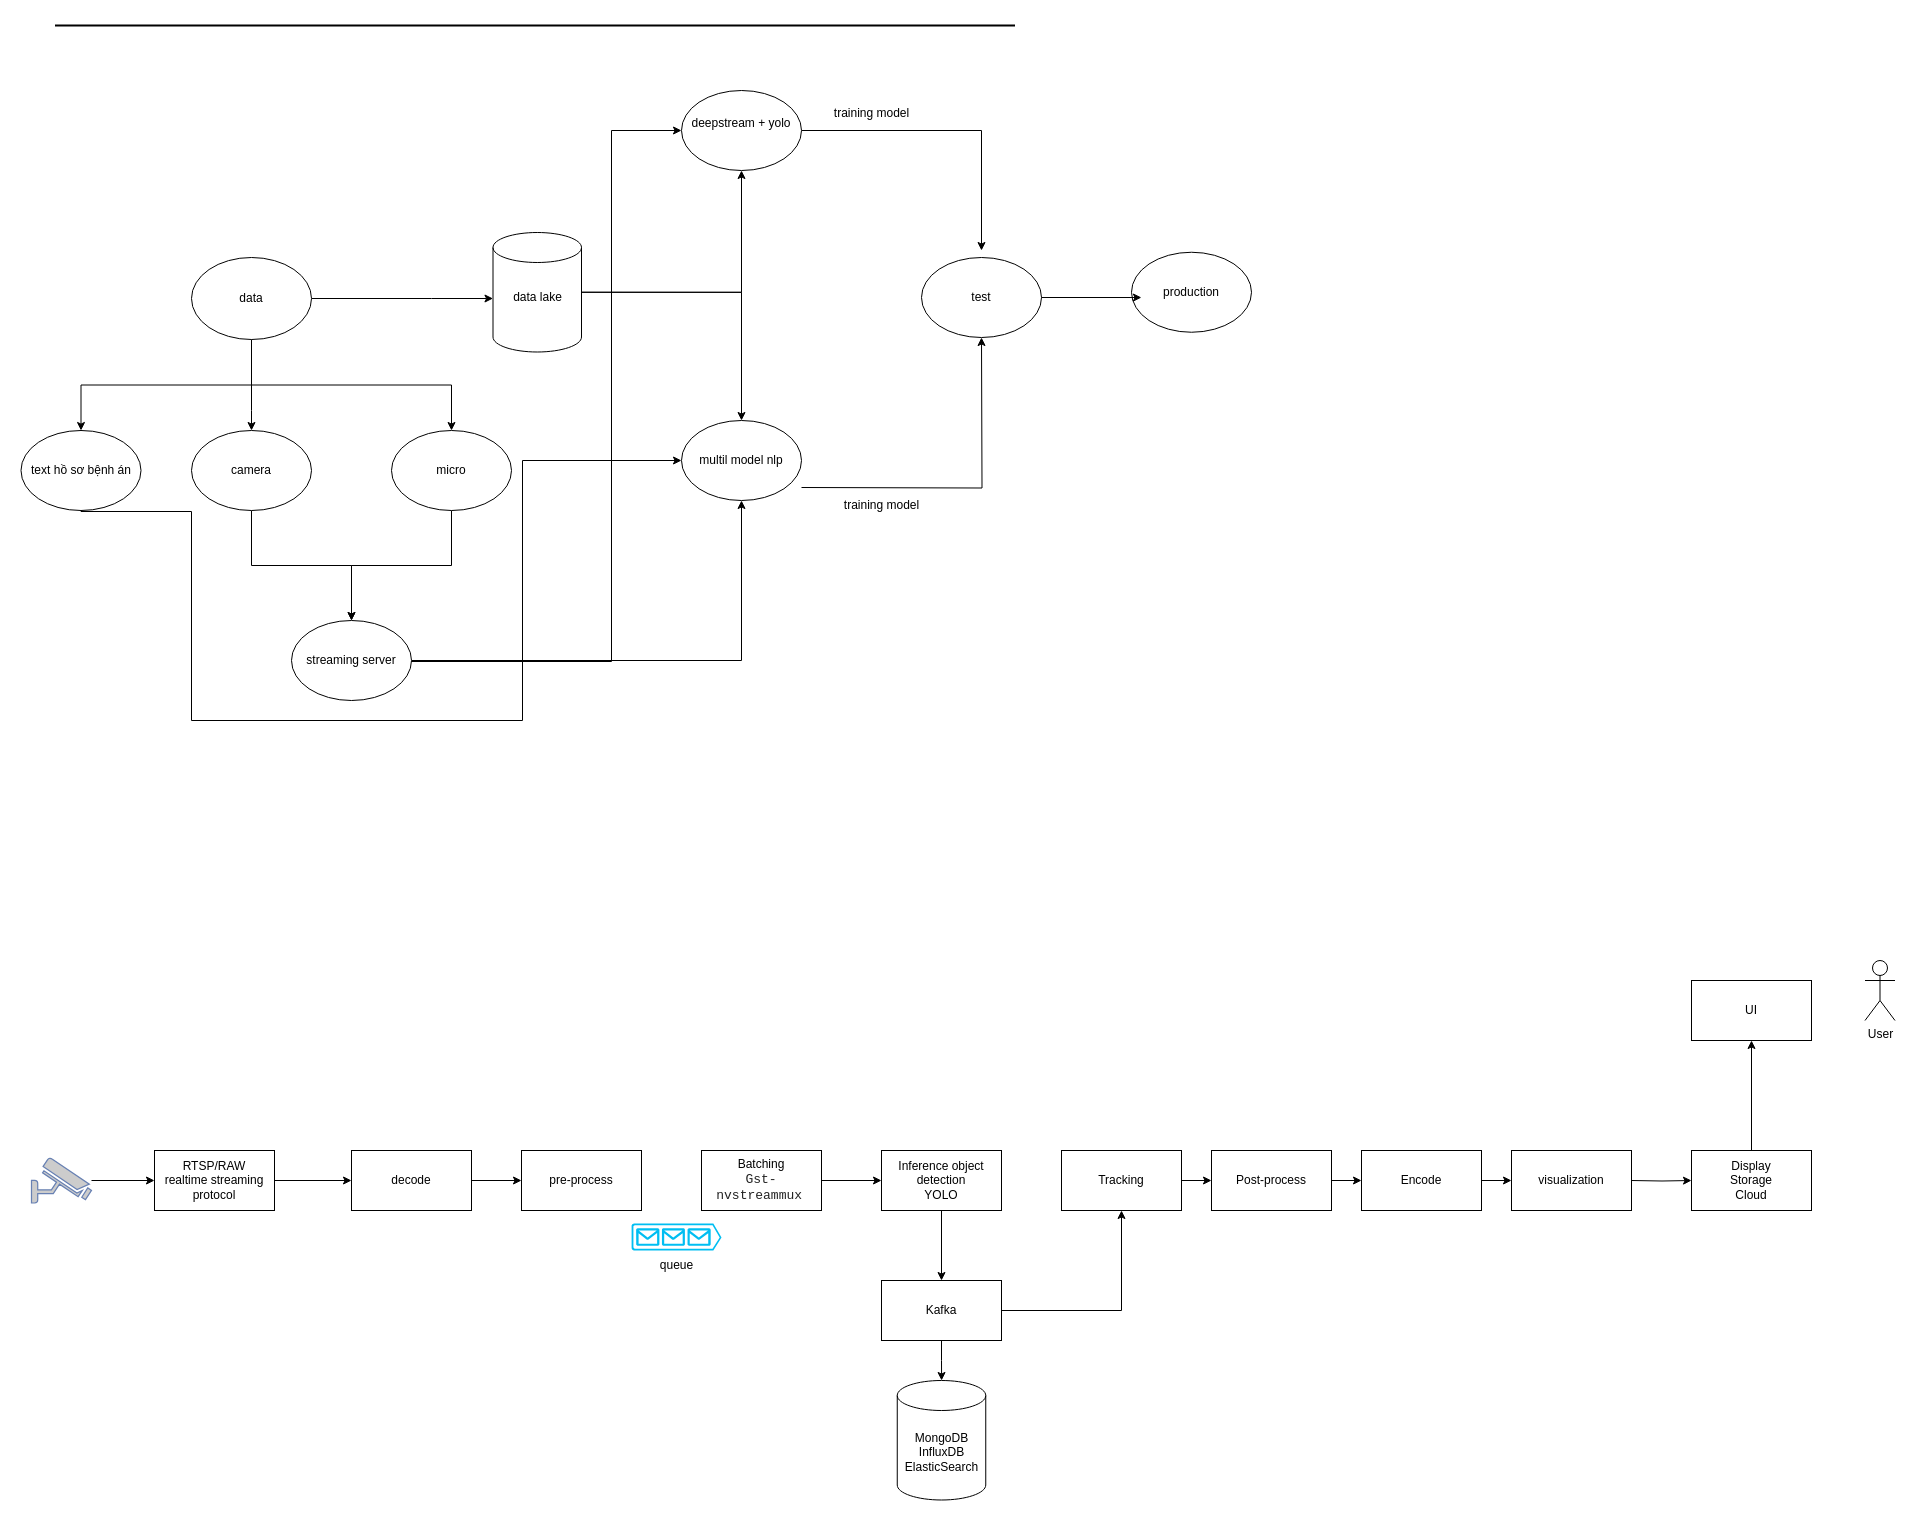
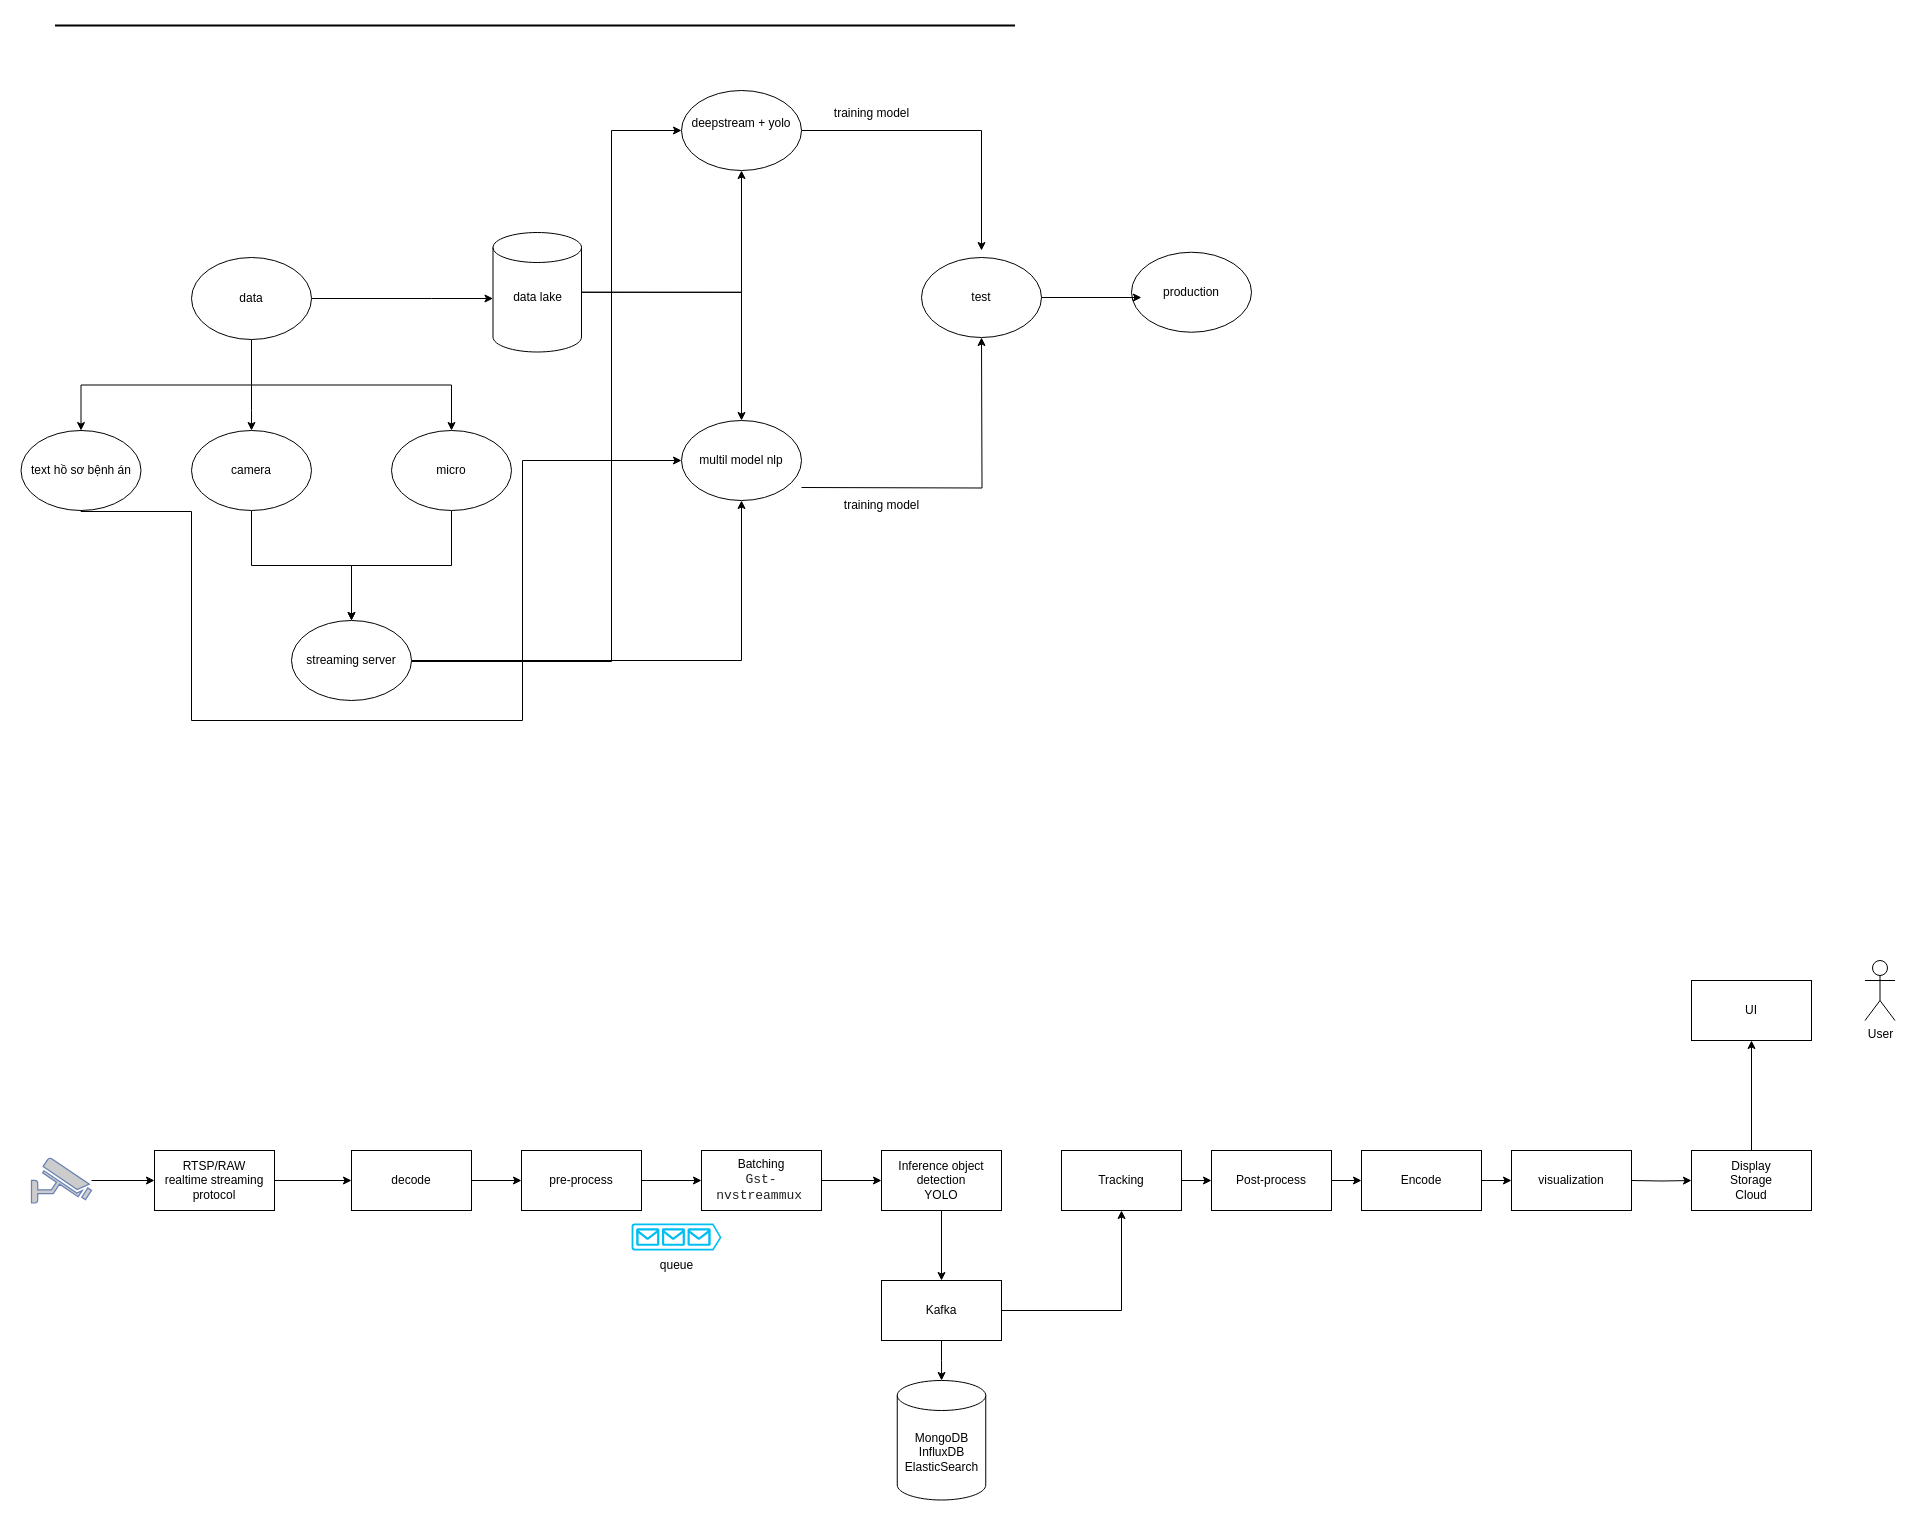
+ <mxCell id="35" value="" style="edgeStyle=orthogonalEdgeStyle;rounded=0;orthogonalLoop=1;jettySize=auto;html=1;" parent="1" source="36" target="38" edge="1"><mxGeometry relative="1" as="geometry" /></mxCell>
